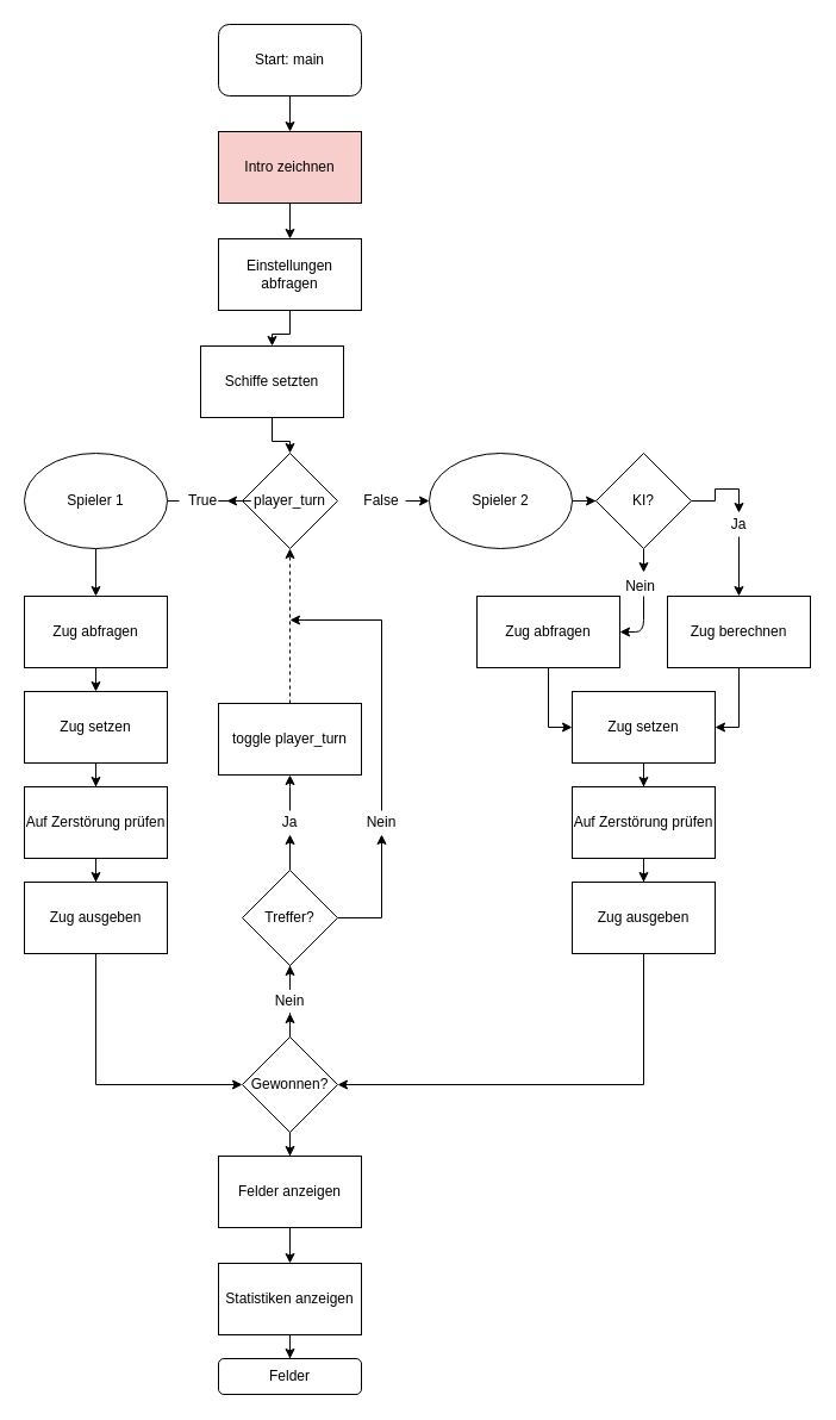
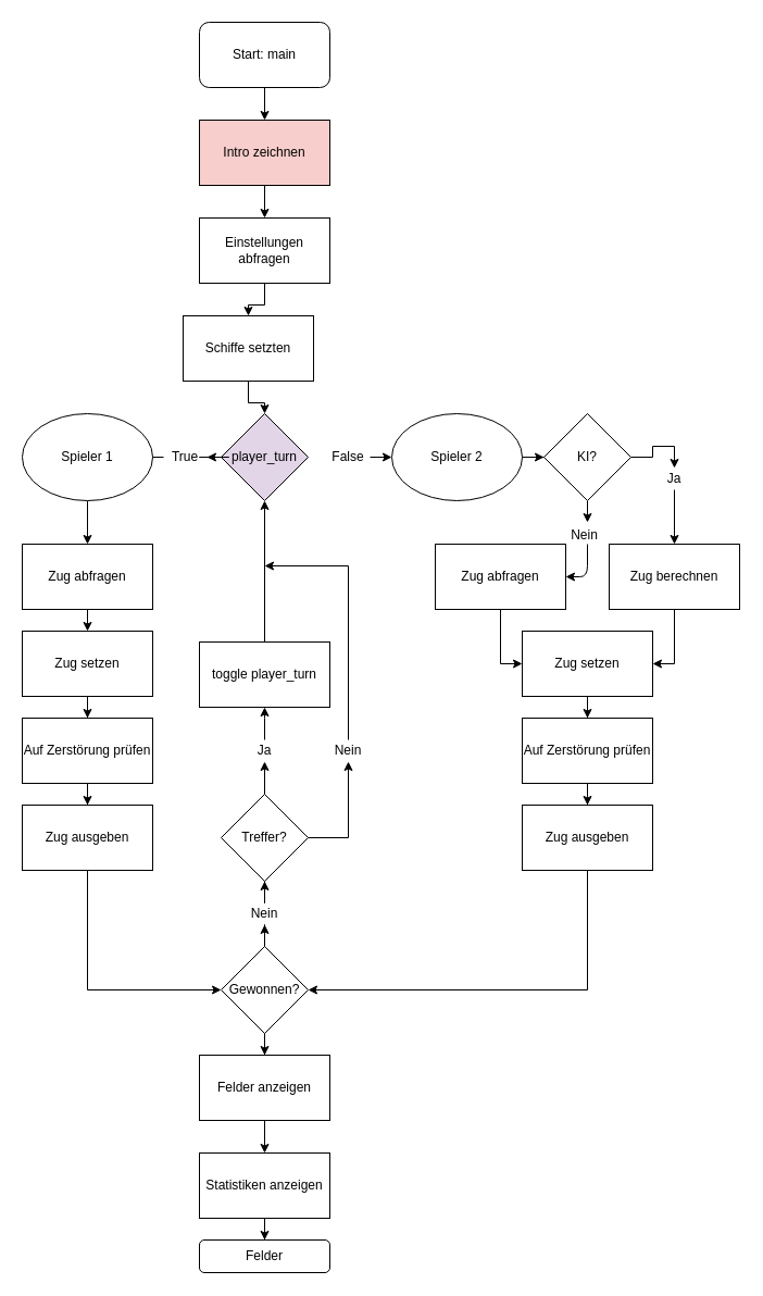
- <mxCell id="12" value="player_turn" parent="1" style="rhombus;whiteSpace=wrap;html=1;" vertex="1"><mxGeometry as="geometry" x="203" y="380" width="80" height="80" /></mxCell>
+ <mxCell id="12" value="player_turn" parent="1" style="rhombus;whiteSpace=wrap;html=1;fillColor=#e1d5e7;" vertex="1"><mxGeometry as="geometry" x="203" y="380" width="80" height="80" /></mxCell>
- <mxCell id="31" parent="1" style="edgeStyle=orthogonalEdgeStyle;rounded=0;orthogonalLoop=1;jettySize=auto;html=1;entryX=0.5;entryY=1;entryDx=0;entryDy=0;dashed=1;" edge="1" target="12" source="32"><mxGeometry as="geometry" relative="1" /></mxCell>
+ <mxCell id="31" parent="1" style="edgeStyle=orthogonalEdgeStyle;rounded=0;orthogonalLoop=1;jettySize=auto;html=1;entryX=0.5;entryY=1;entryDx=0;entryDy=0;" edge="1" target="12" source="32"><mxGeometry as="geometry" relative="1" /></mxCell>
